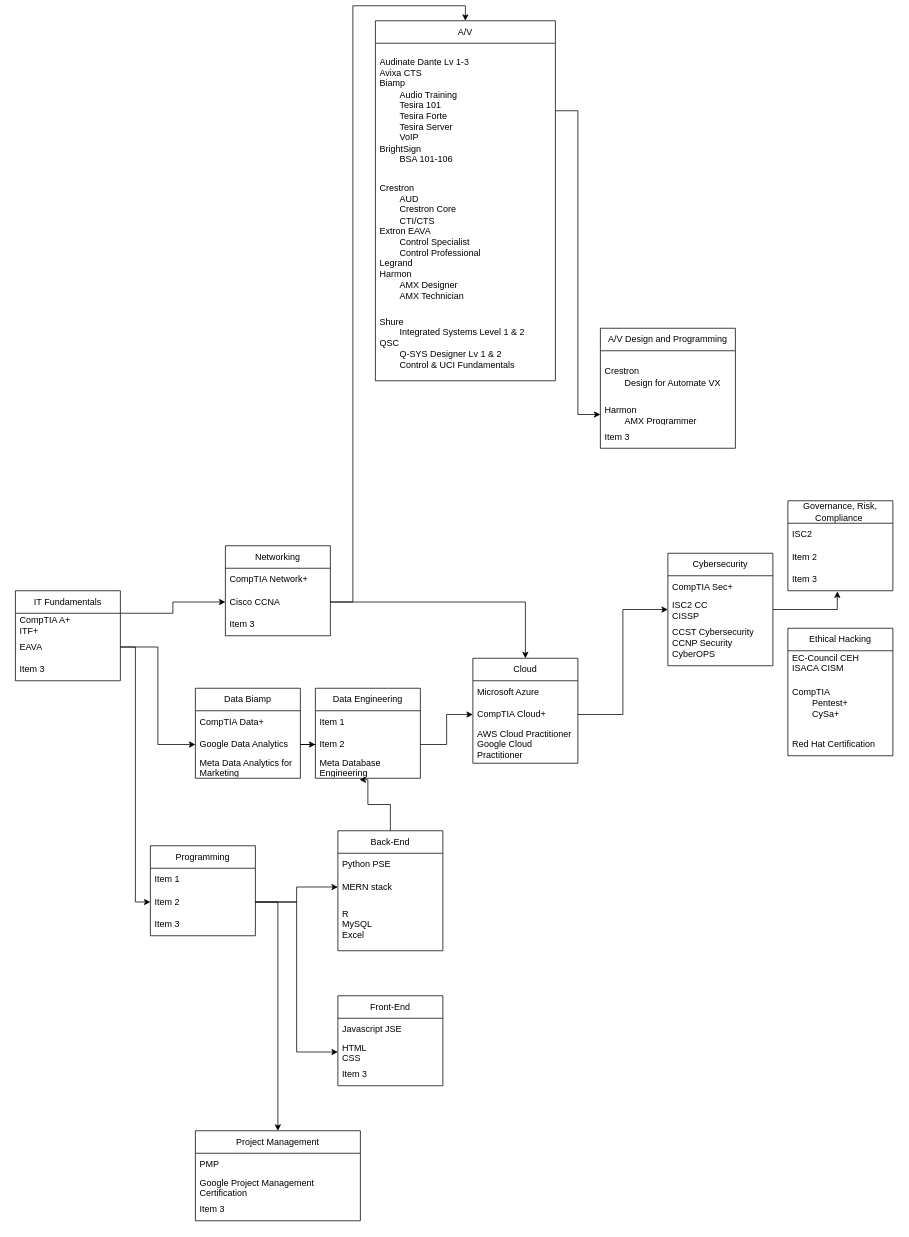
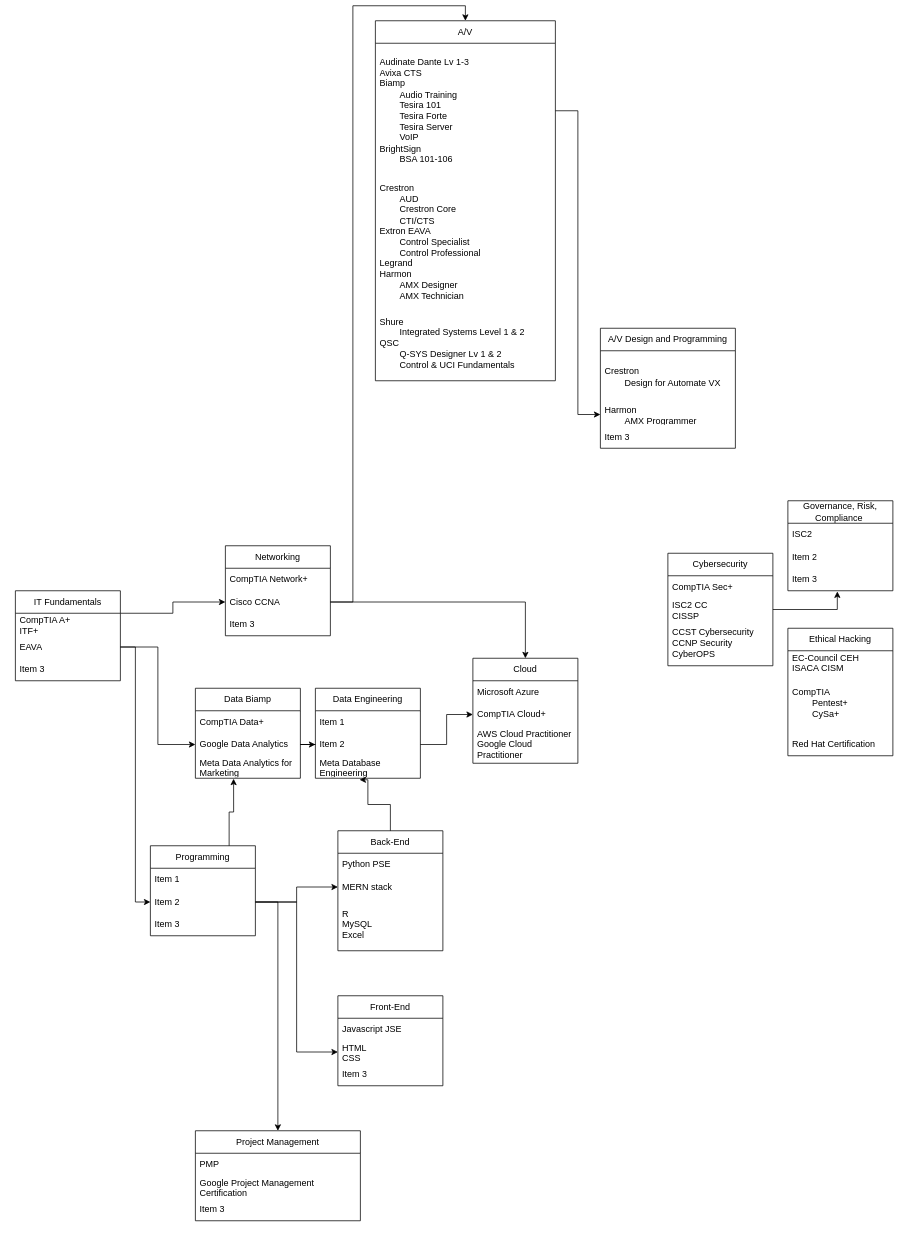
- <mxCell id="66" style="edgeStyle=orthogonalEdgeStyle;rounded=0;orthogonalLoop=1;jettySize=auto;html=1;exitX=1;exitY=0.5;exitDx=0;exitDy=0;entryX=0;entryY=0.5;entryDx=0;entryDy=0;" parent="1" source="63" target="25" edge="1"><mxGeometry relative="1" as="geometry" /></mxCell>
+ <mxCell id="69" style="edgeStyle=orthogonalEdgeStyle;rounded=0;orthogonalLoop=1;jettySize=auto;html=1;exitX=0.75;exitY=0;exitDx=0;exitDy=0;entryX=0.364;entryY=1.023;entryDx=0;entryDy=0;entryPerimeter=0;" parent="1" source="15" target="14" edge="1"><mxGeometry relative="1" as="geometry" /></mxCell>
